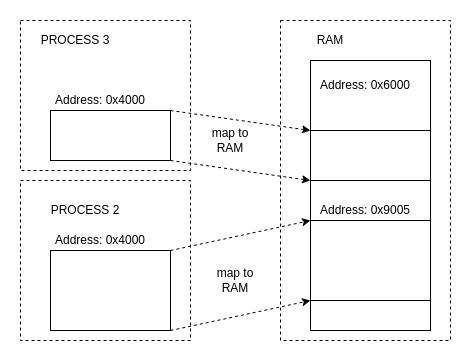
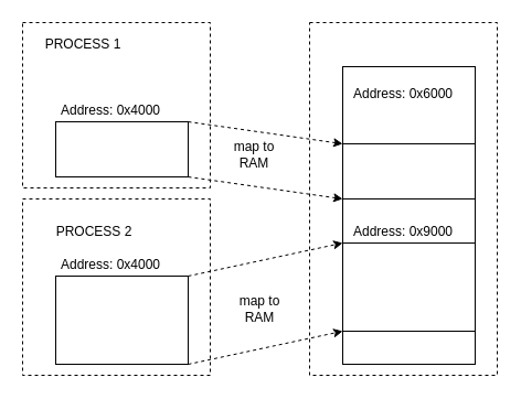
- <mxCell id="16" value="PROCESS 3" style="text;html=1;strokeColor=none;fillColor=none;align=center;verticalAlign=middle;whiteSpace=wrap;rounded=0;dashed=1;" vertex="1" parent="1"><mxGeometry x="30" y="30" width="90" height="20" as="geometry" /></mxCell>
+ <mxCell id="16" value="PROCESS 1" style="text;html=1;strokeColor=none;fillColor=none;align=center;verticalAlign=middle;whiteSpace=wrap;rounded=0;dashed=1;" vertex="1" parent="1"><mxGeometry x="30" y="30" width="90" height="20" as="geometry" /></mxCell>
- <mxCell id="8" value="RAM" style="text;html=1;strokeColor=none;fillColor=none;align=center;verticalAlign=middle;whiteSpace=wrap;rounded=0;dashed=1;" vertex="1" parent="1"><mxGeometry x="310" y="30" width="40" height="20" as="geometry" /></mxCell>
- <mxCell id="22" value="Address: 0x9005" style="text;html=1;strokeColor=none;fillColor=none;align=center;verticalAlign=middle;whiteSpace=wrap;rounded=0;dashed=1;" vertex="1" parent="1"><mxGeometry x="315" y="200" width="100" height="20" as="geometry" /></mxCell>
+ <mxCell id="22" value="Address: 0x9000" style="text;html=1;strokeColor=none;fillColor=none;align=center;verticalAlign=middle;whiteSpace=wrap;rounded=0;dashed=1;" vertex="1" parent="1"><mxGeometry x="315" y="200" width="100" height="20" as="geometry" /></mxCell>
